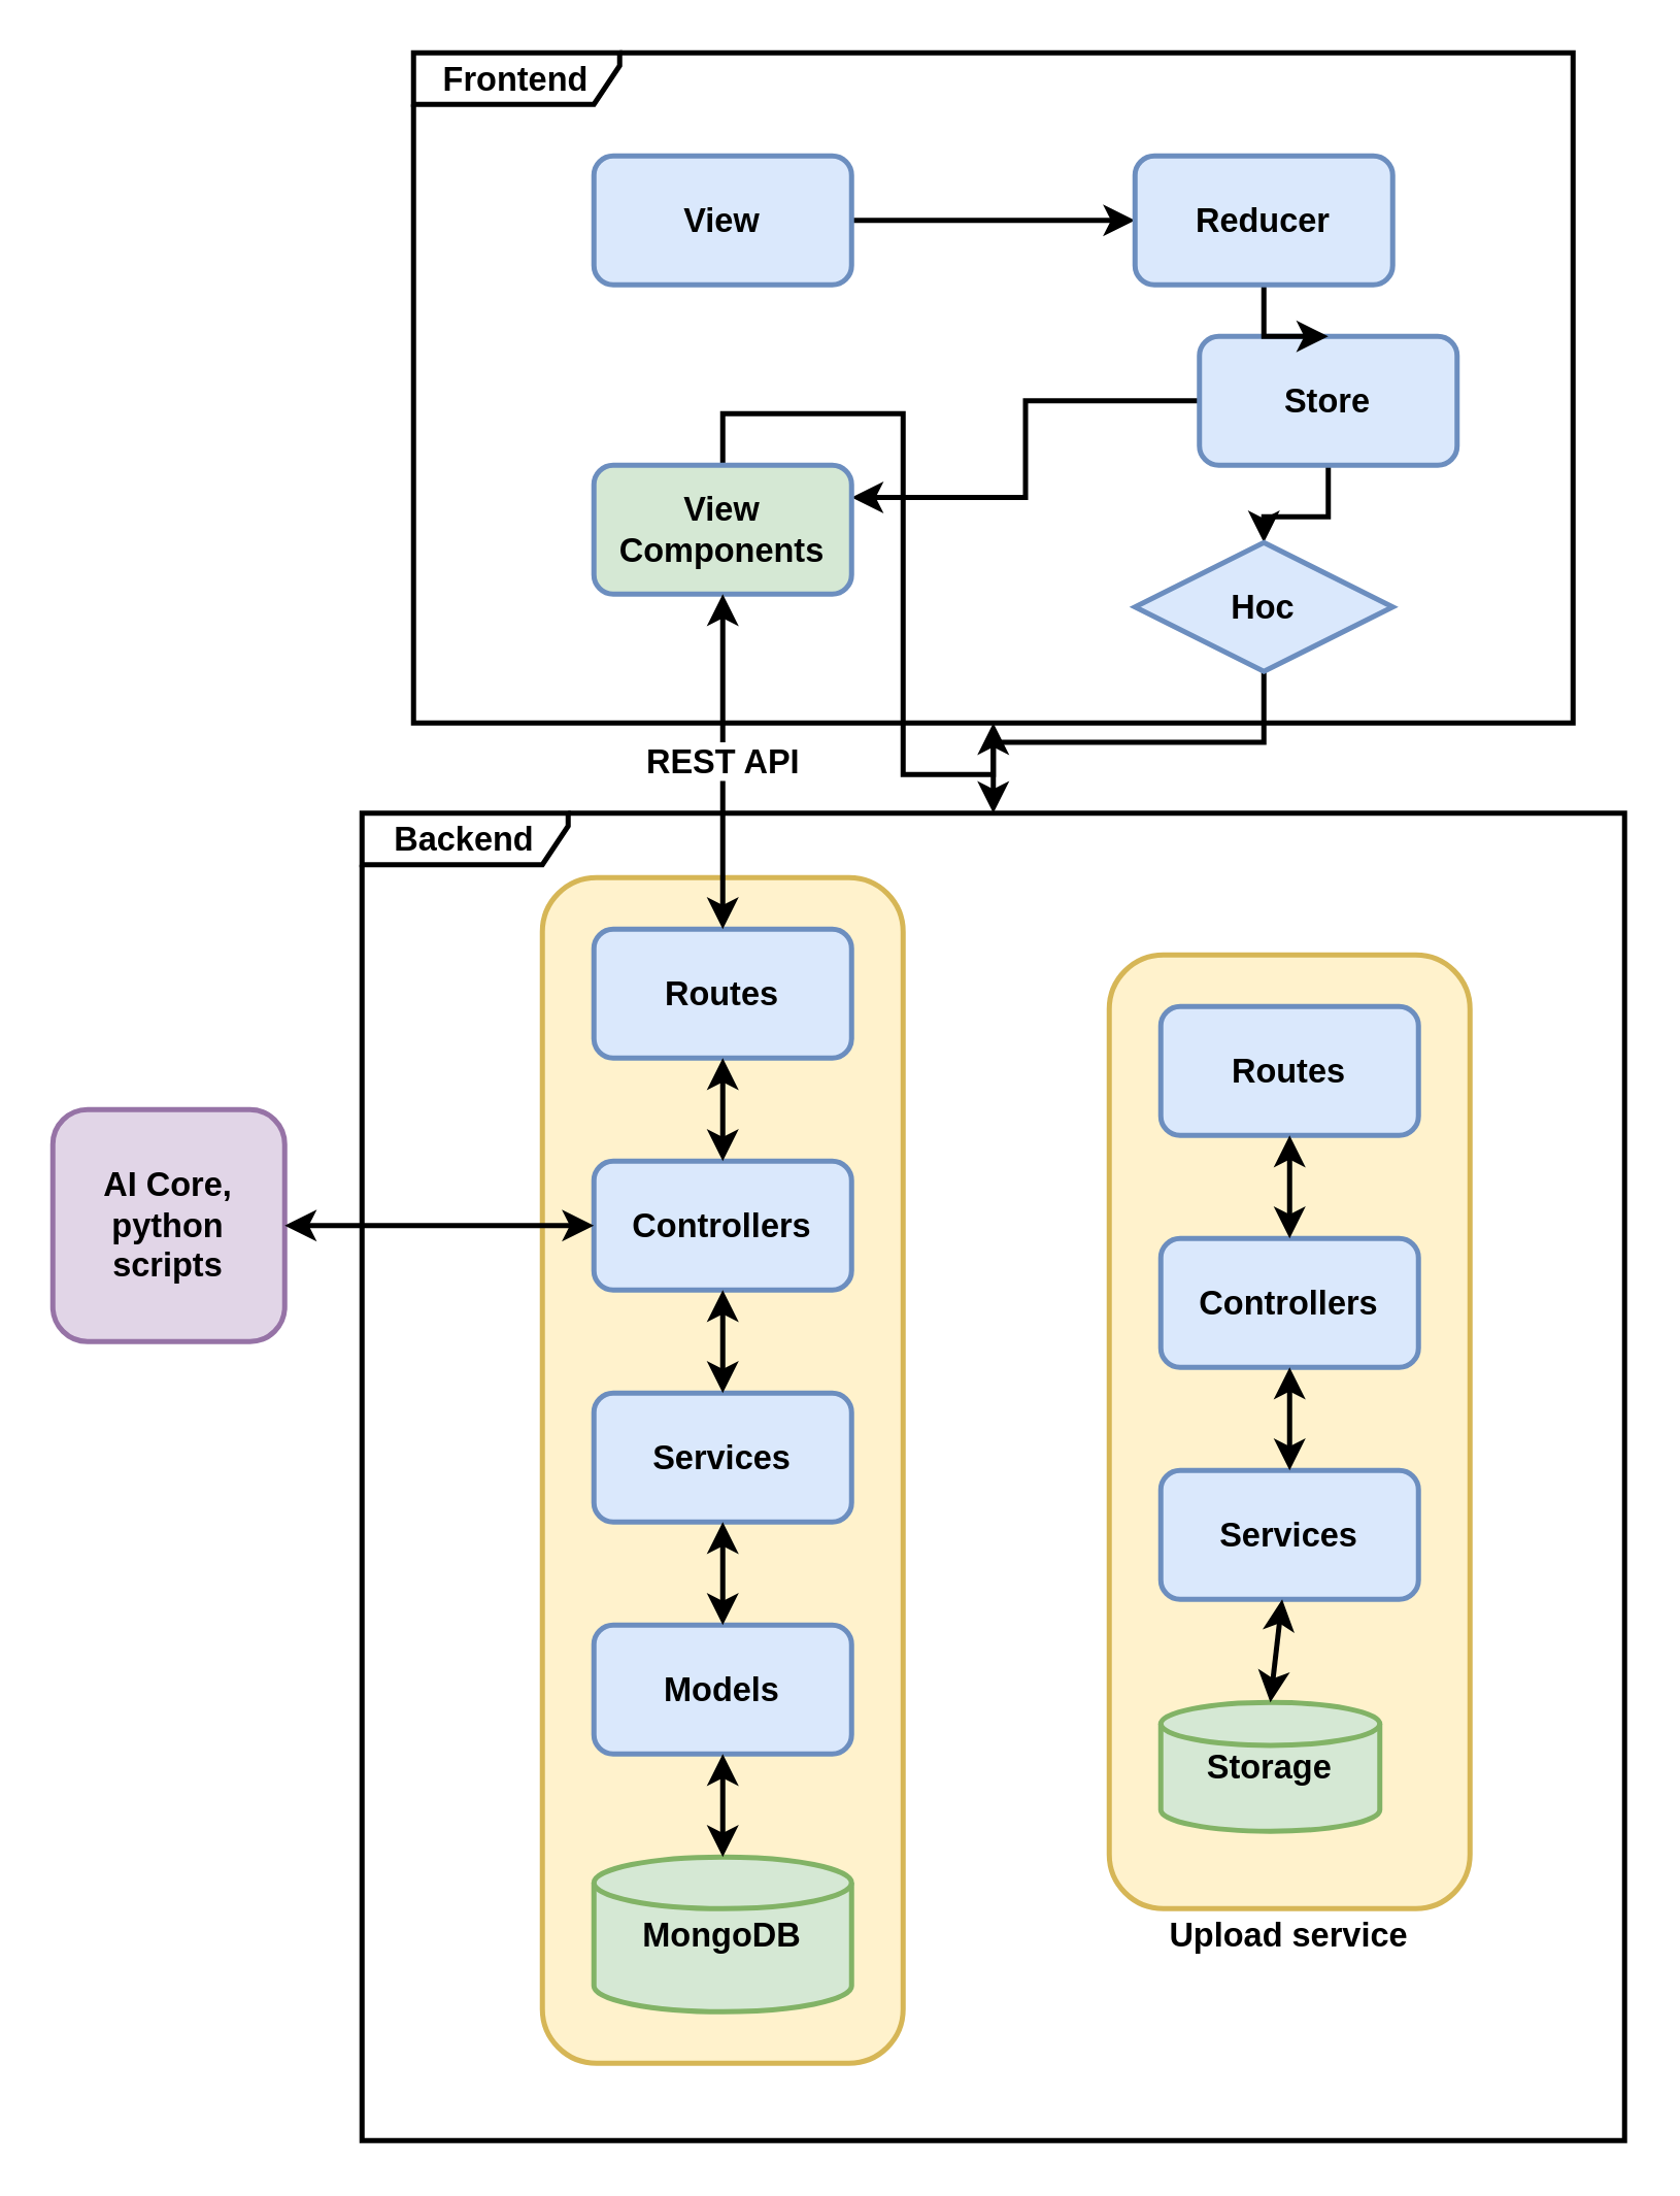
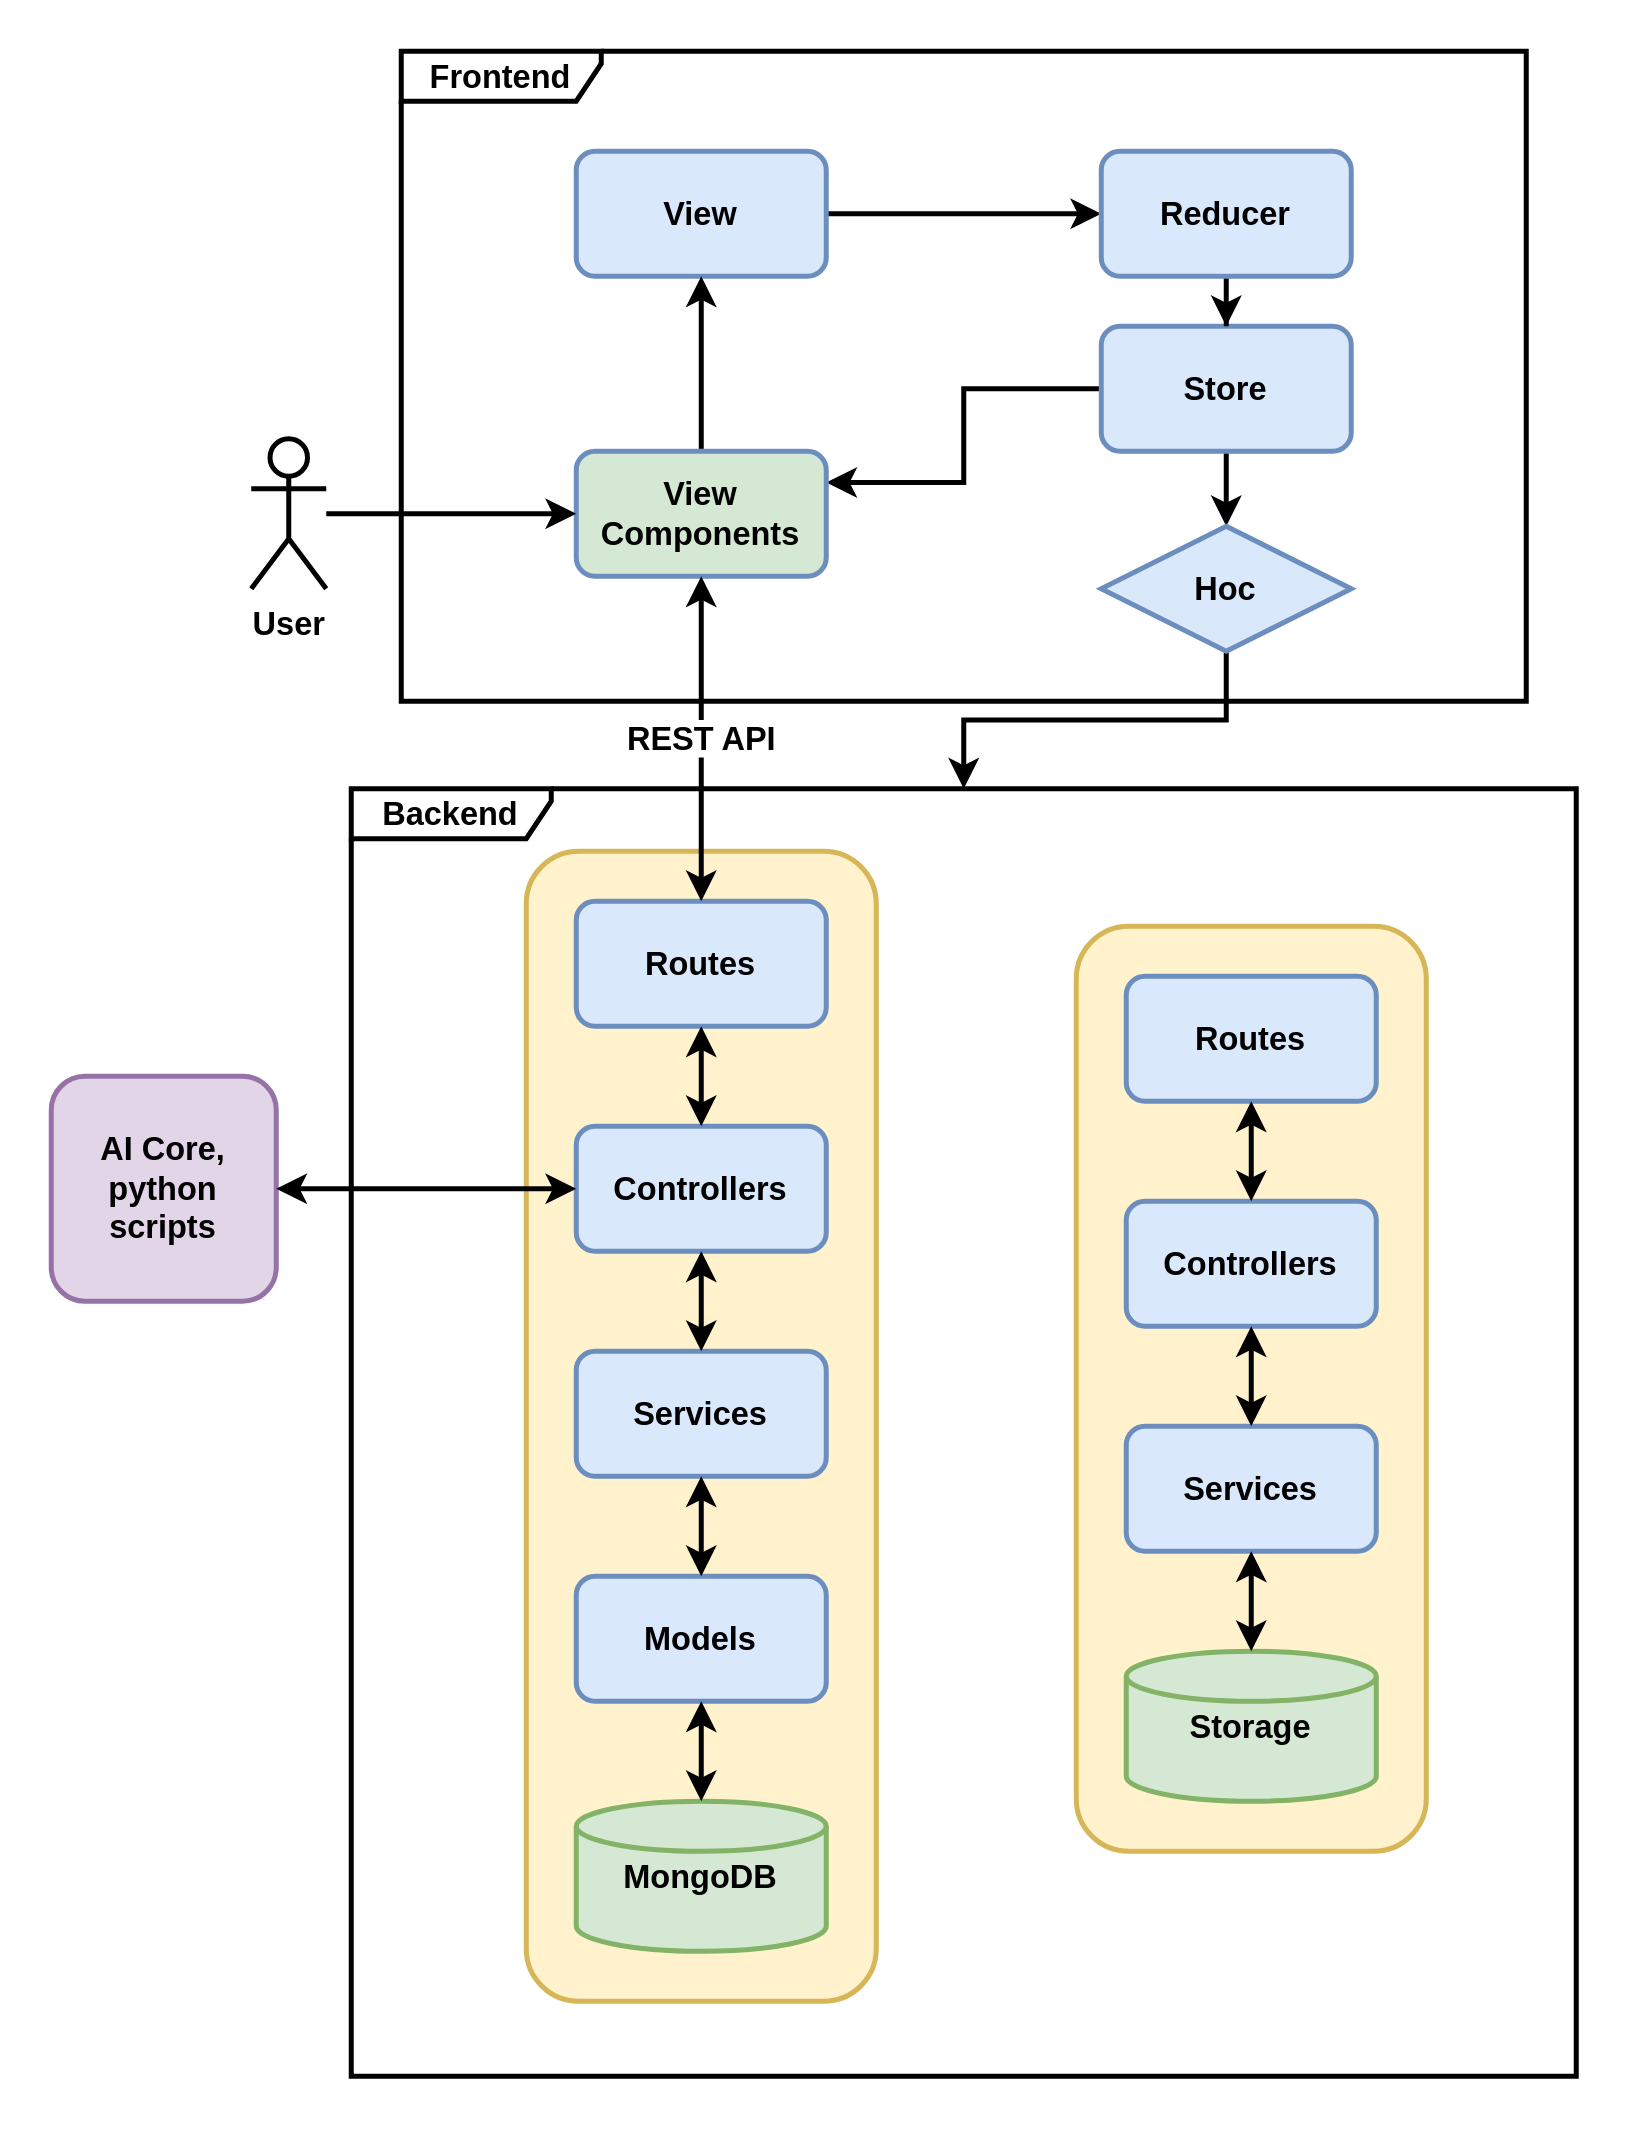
- <mxCell id="18" value="Store" style="rounded=1;whiteSpace=wrap;html=1;fillColor=#dae8fc;strokeColor=#6c8ebf;strokeWidth=2;fontSize=13;fontStyle=1" parent="1" vertex="1"><mxGeometry x="465" y="130" width="100" height="50" as="geometry" /></mxCell>
+ <mxCell id="18" value="Store" style="rounded=1;whiteSpace=wrap;html=1;fillColor=#dae8fc;strokeColor=#6c8ebf;strokeWidth=2;fontSize=13;fontStyle=1" parent="1" vertex="1"><mxGeometry x="440" y="130" width="100" height="50" as="geometry" /></mxCell>
- <mxCell id="19" style="edgeStyle=orthogonalEdgeStyle;rounded=0;orthogonalLoop=1;jettySize=auto;html=1;strokeWidth=2;fontSize=13;fontStyle=1;" parent="1" source="20" target="13" edge="1"><mxGeometry relative="1" as="geometry" /></mxCell>
+ <mxCell id="19" style="edgeStyle=orthogonalEdgeStyle;rounded=0;orthogonalLoop=1;jettySize=auto;html=1;strokeWidth=2;fontSize=13;fontStyle=1" parent="1" source="20" target="15" edge="1"><mxGeometry relative="1" as="geometry" /></mxCell>
+ <mxCell id="26" value="User" style="shape=umlActor;verticalLabelPosition=bottom;verticalAlign=top;html=1;outlineConnect=0;strokeWidth=2;fontSize=13;fontStyle=1" parent="1" vertex="1"><mxGeometry x="100" y="175" width="30" height="60" as="geometry" /></mxCell>
+ <mxCell id="25" style="edgeStyle=orthogonalEdgeStyle;rounded=0;orthogonalLoop=1;jettySize=auto;html=1;entryX=0;entryY=0.5;entryDx=0;entryDy=0;strokeWidth=2;fontSize=13;fontStyle=1" parent="1" source="26" target="20" edge="1"><mxGeometry relative="1" as="geometry" /></mxCell>
- <mxCell id="34" value="Storage" style="strokeWidth=2;html=1;shape=mxgraph.flowchart.database;whiteSpace=wrap;fillColor=#d5e8d4;strokeColor=#82b366;fontSize=13;fontStyle=1" parent="1" vertex="1"><mxGeometry x="450" y="660" width="85" height="50" as="geometry" /></mxCell>
+ <mxCell id="34" value="Storage" style="strokeWidth=2;html=1;shape=mxgraph.flowchart.database;whiteSpace=wrap;fillColor=#d5e8d4;strokeColor=#82b366;fontSize=13;fontStyle=1" parent="1" vertex="1"><mxGeometry x="450" y="660" width="100" height="60" as="geometry" /></mxCell>
- <mxCell id="38" value="Upload service" style="text;html=1;strokeColor=none;fillColor=none;align=center;verticalAlign=middle;whiteSpace=wrap;rounded=0;fontSize=13;fontStyle=1" vertex="1" parent="1"><mxGeometry x="450" y="740" width="100" height="20" as="geometry" /></mxCell>
